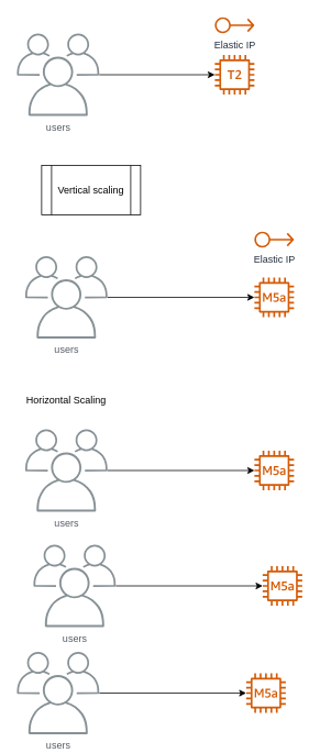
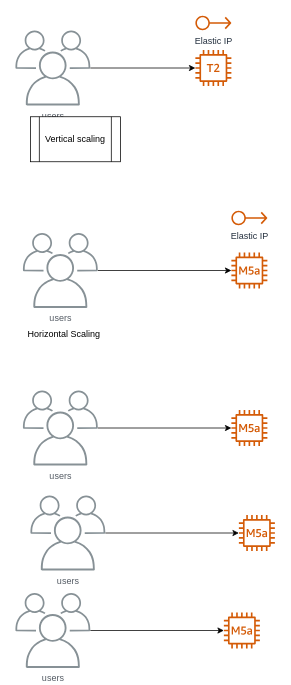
- <mxCell id="10" value="Vertical scaling" style="shape=process;whiteSpace=wrap;html=1;backgroundOutline=1;" vertex="1" parent="1"><mxGeometry x="50" y="200" width="120" height="60" as="geometry" /></mxCell>
+ <mxCell id="10" value="Vertical scaling" style="shape=process;whiteSpace=wrap;html=1;backgroundOutline=1;" vertex="1" parent="1"><mxGeometry x="40" y="155" width="120" height="60" as="geometry" /></mxCell>
- <mxCell id="11" value="Horizontal Scaling" style="text;html=1;strokeColor=none;fillColor=none;align=center;verticalAlign=middle;whiteSpace=wrap;rounded=0;" vertex="1" parent="1"><mxGeometry x="30" y="470" width="100" height="30" as="geometry" /></mxCell>
+ <mxCell id="11" value="Horizontal Scaling" style="text;html=1;strokeColor=none;fillColor=none;align=center;verticalAlign=middle;whiteSpace=wrap;rounded=0;" vertex="1" parent="1"><mxGeometry x="35" y="430" width="100" height="30" as="geometry" /></mxCell>
